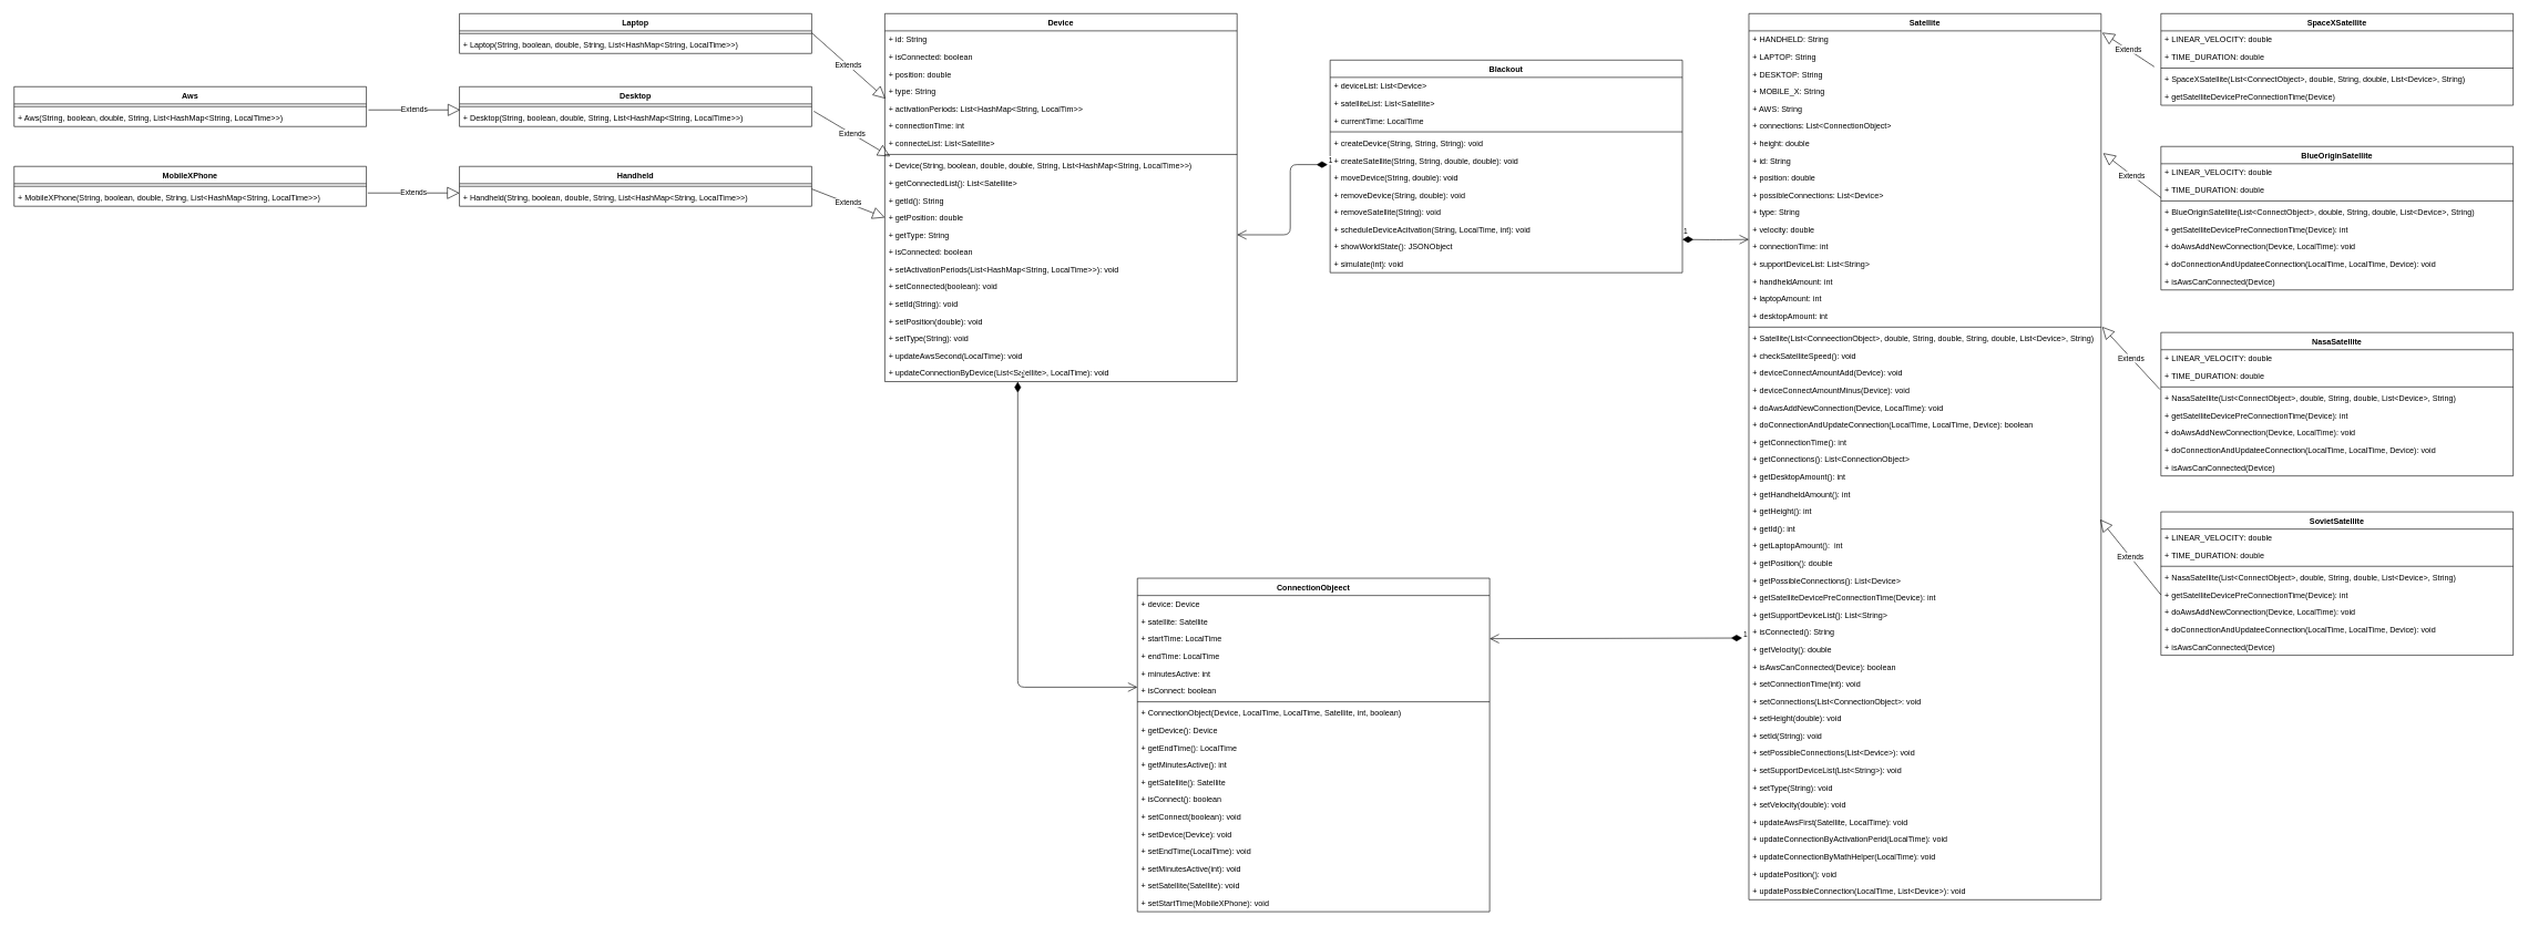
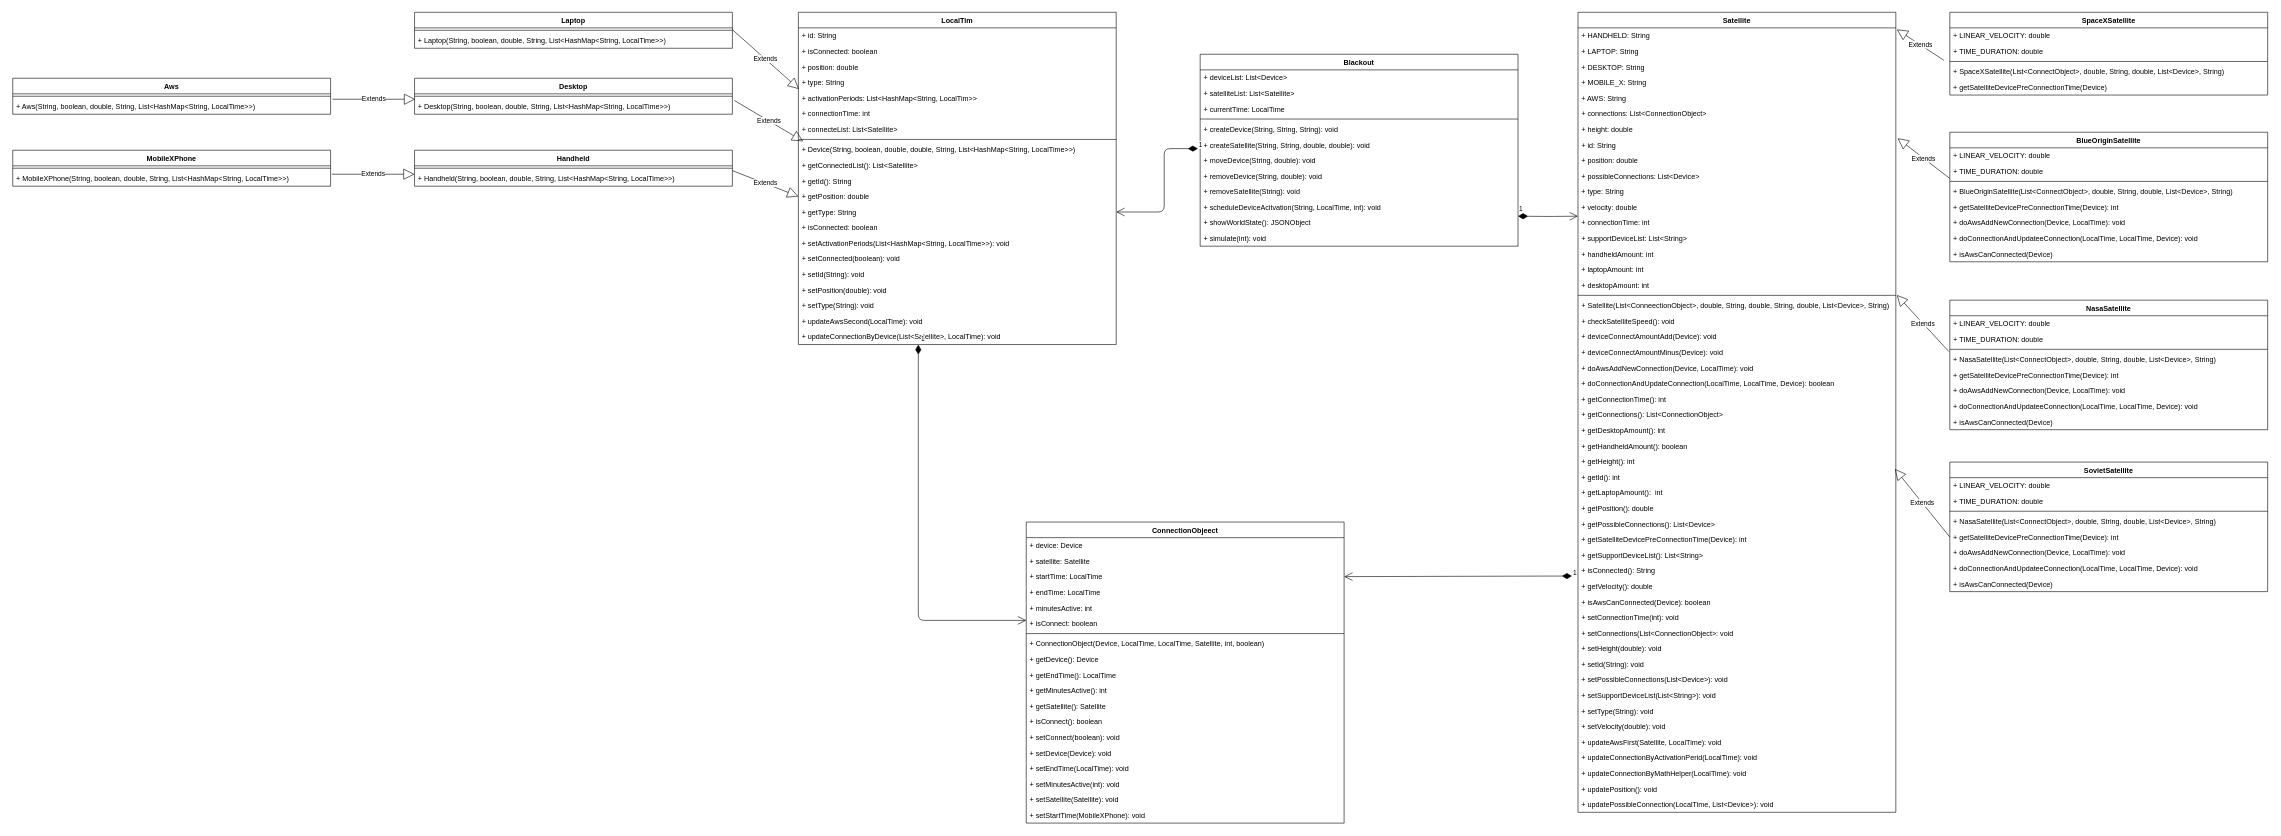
- <mxCell id="91" value="Device" style="swimlane;fontStyle=1;align=center;verticalAlign=top;childLayout=stackLayout;horizontal=1;startSize=26;horizontalStack=0;resizeParent=1;resizeParentMax=0;resizeLast=0;collapsible=1;marginBottom=0;" vertex="1" parent="1"><mxGeometry x="1330" y="20" width="530" height="554" as="geometry" /></mxCell>
+ <mxCell id="91" value="LocalTim" style="swimlane;fontStyle=1;align=center;verticalAlign=top;childLayout=stackLayout;horizontal=1;startSize=26;horizontalStack=0;resizeParent=1;resizeParentMax=0;resizeLast=0;collapsible=1;marginBottom=0;" vertex="1" parent="1"><mxGeometry x="1330" y="20" width="530" height="554" as="geometry" /></mxCell>
- <mxCell id="30" value="+ getHandheldAmount(): int" style="text;strokeColor=none;fillColor=none;align=left;verticalAlign=top;spacingLeft=4;spacingRight=4;overflow=hidden;rotatable=0;points=[[0,0.5],[1,0.5]];portConstraint=eastwest;" vertex="1" parent="2"><mxGeometry y="710" width="530" height="26" as="geometry" /></mxCell>
+ <mxCell id="30" value="+ getHandheldAmount(): boolean" style="text;strokeColor=none;fillColor=none;align=left;verticalAlign=top;spacingLeft=4;spacingRight=4;overflow=hidden;rotatable=0;points=[[0,0.5],[1,0.5]];portConstraint=eastwest;" vertex="1" parent="2"><mxGeometry y="710" width="530" height="26" as="geometry" /></mxCell>
